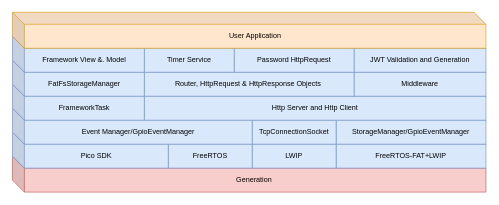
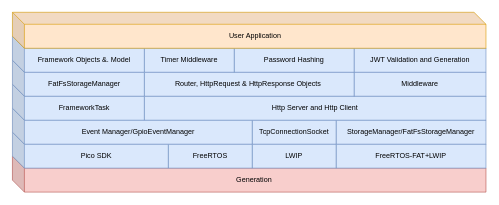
- <mxCell id="18" value="Framework View &amp;amp;. Model" style="shape=cube;whiteSpace=wrap;html=1;boundedLbl=1;backgroundOutline=1;darkOpacity=0.05;darkOpacity2=0.1;fillColor=#dae8fc;strokeColor=#6c8ebf;" vertex="1" parent="1"><mxGeometry x="20" y="60" width="220" height="60" as="geometry" /></mxCell>
+ <mxCell id="18" value="Framework Objects &amp;amp;. Model" style="shape=cube;whiteSpace=wrap;html=1;boundedLbl=1;backgroundOutline=1;darkOpacity=0.05;darkOpacity2=0.1;fillColor=#dae8fc;strokeColor=#6c8ebf;" vertex="1" parent="1"><mxGeometry x="20" y="60" width="220" height="60" as="geometry" /></mxCell>
- <mxCell id="15" value="Timer Service" style="shape=cube;whiteSpace=wrap;html=1;boundedLbl=1;backgroundOutline=1;darkOpacity=0.05;darkOpacity2=0.1;fillColor=#dae8fc;strokeColor=#6c8ebf;" vertex="1" parent="1"><mxGeometry x="220" y="60" width="170" height="60" as="geometry" /></mxCell>
+ <mxCell id="15" value="Timer Middleware" style="shape=cube;whiteSpace=wrap;html=1;boundedLbl=1;backgroundOutline=1;darkOpacity=0.05;darkOpacity2=0.1;fillColor=#dae8fc;strokeColor=#6c8ebf;" vertex="1" parent="1"><mxGeometry x="220" y="60" width="170" height="60" as="geometry" /></mxCell>
- <mxCell id="14" value="Password HttpRequest" style="shape=cube;whiteSpace=wrap;html=1;boundedLbl=1;backgroundOutline=1;darkOpacity=0.05;darkOpacity2=0.1;fillColor=#dae8fc;strokeColor=#6c8ebf;" vertex="1" parent="1"><mxGeometry x="370" y="60" width="220" height="60" as="geometry" /></mxCell>
+ <mxCell id="14" value="Password Hashing" style="shape=cube;whiteSpace=wrap;html=1;boundedLbl=1;backgroundOutline=1;darkOpacity=0.05;darkOpacity2=0.1;fillColor=#dae8fc;strokeColor=#6c8ebf;" vertex="1" parent="1"><mxGeometry x="370" y="60" width="220" height="60" as="geometry" /></mxCell>
- <mxCell id="6" value="StorageManager/GpioEventManager" style="shape=cube;whiteSpace=wrap;html=1;boundedLbl=1;backgroundOutline=1;darkOpacity=0.05;darkOpacity2=0.1;fillColor=#dae8fc;strokeColor=#6c8ebf;" vertex="1" parent="1"><mxGeometry x="540" y="180" width="270" height="60" as="geometry" /></mxCell>
+ <mxCell id="6" value="StorageManager/FatFsStorageManager" style="shape=cube;whiteSpace=wrap;html=1;boundedLbl=1;backgroundOutline=1;darkOpacity=0.05;darkOpacity2=0.1;fillColor=#dae8fc;strokeColor=#6c8ebf;" vertex="1" parent="1"><mxGeometry x="540" y="180" width="270" height="60" as="geometry" /></mxCell>
